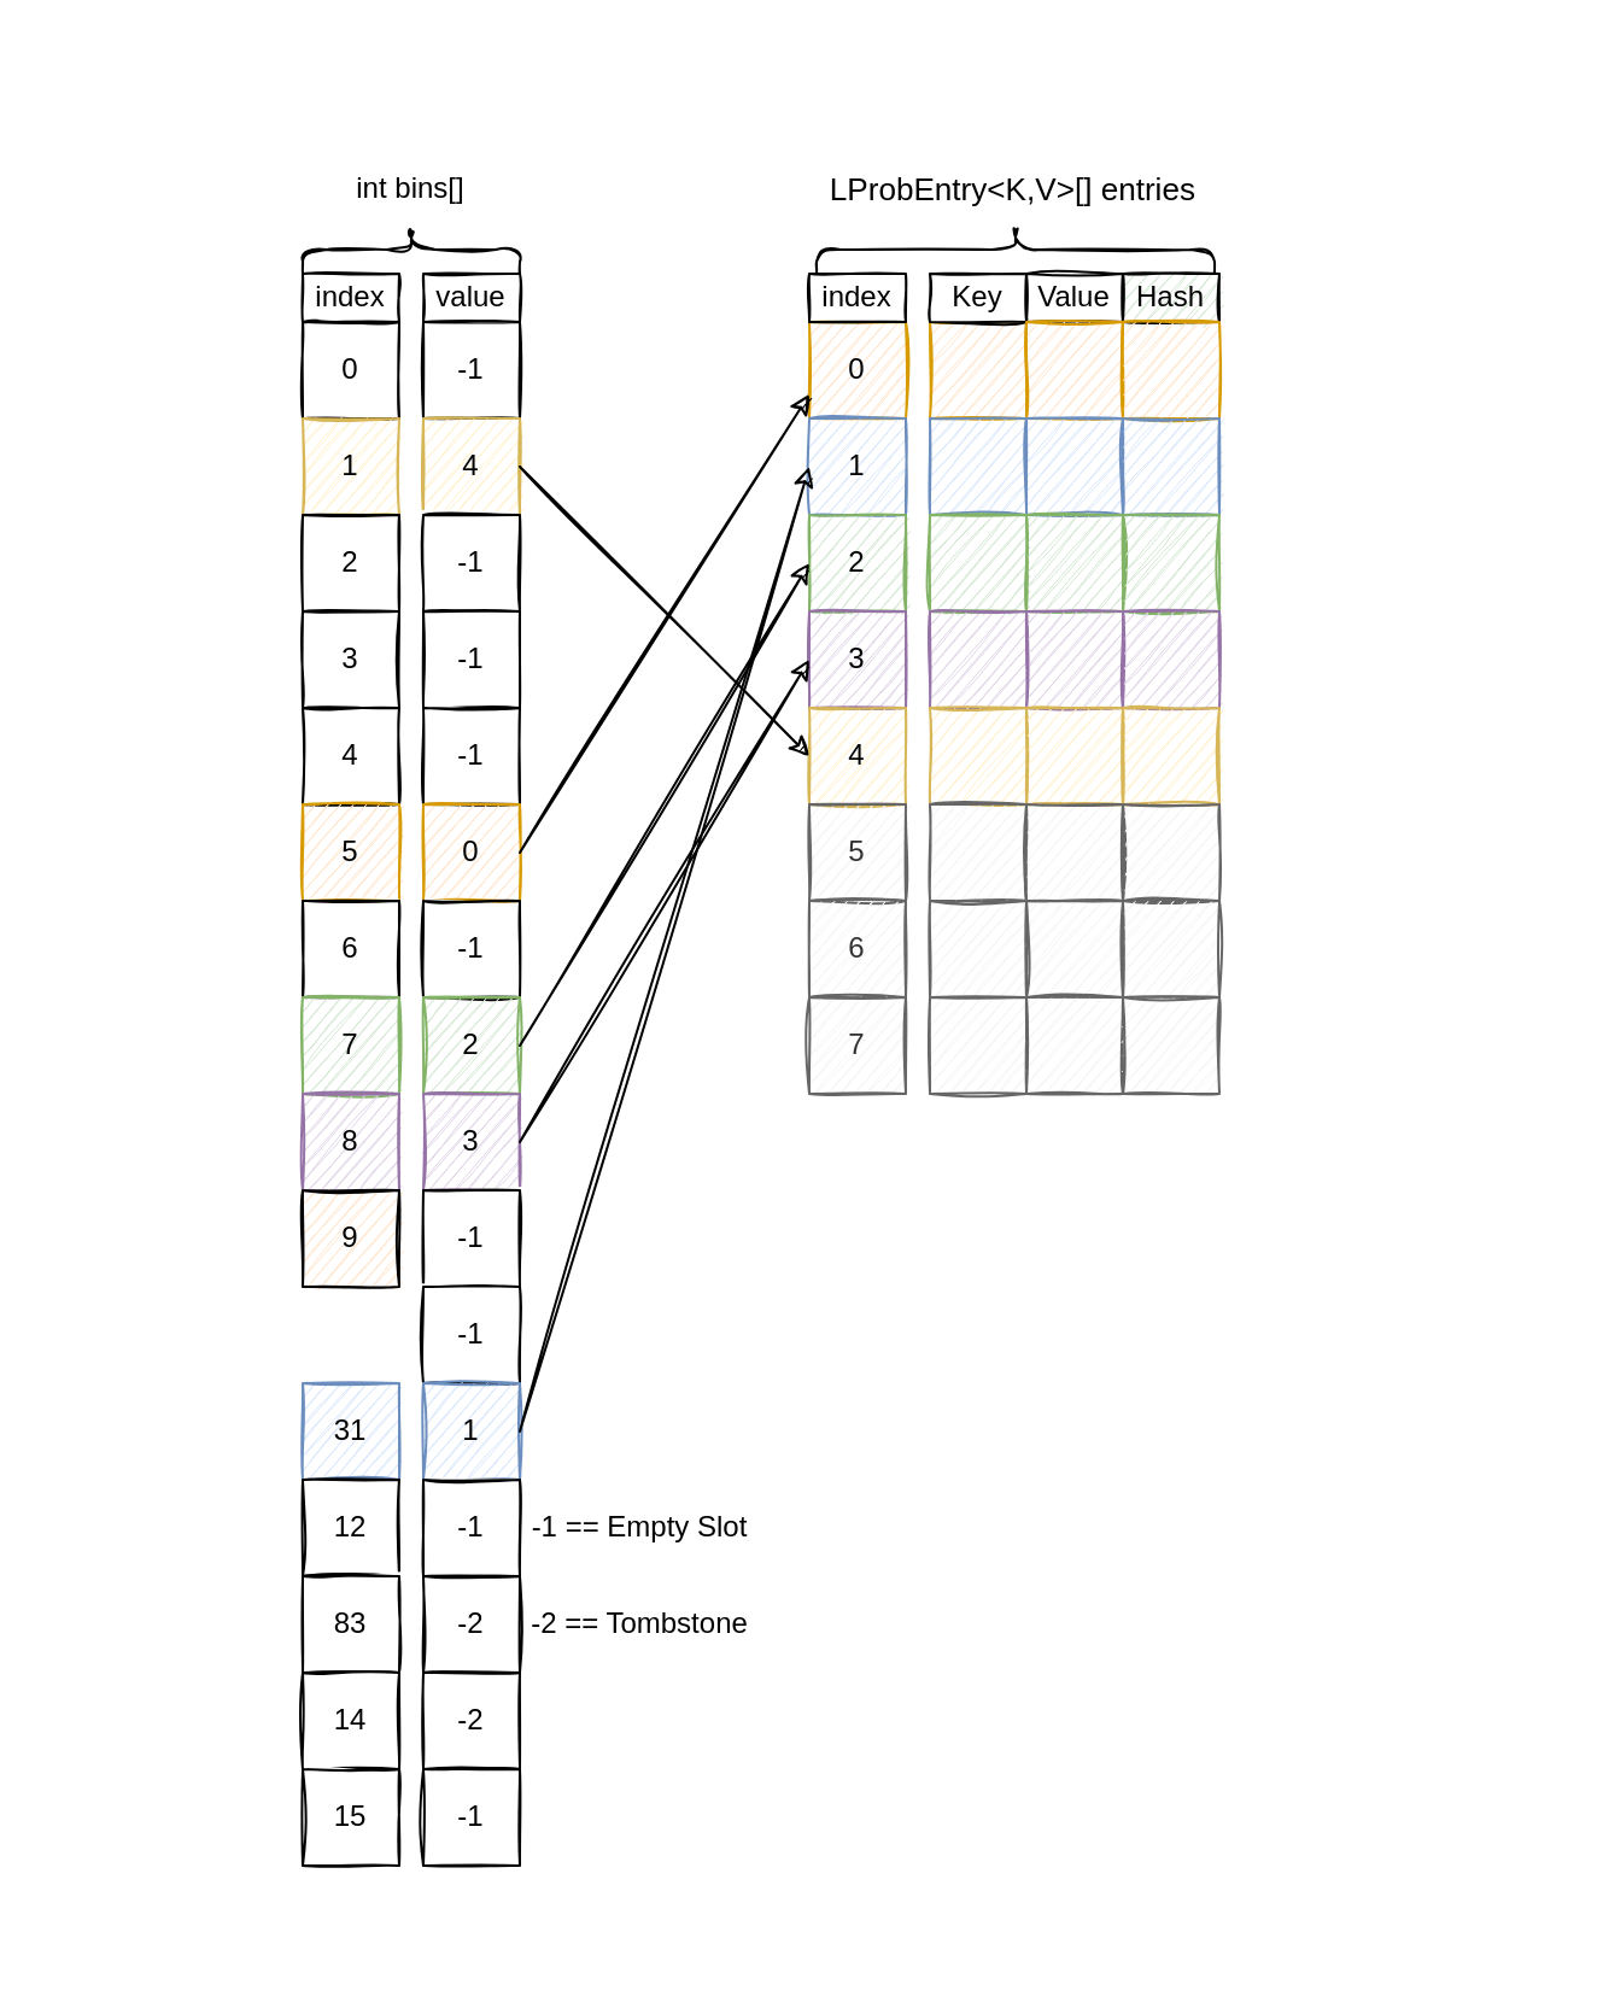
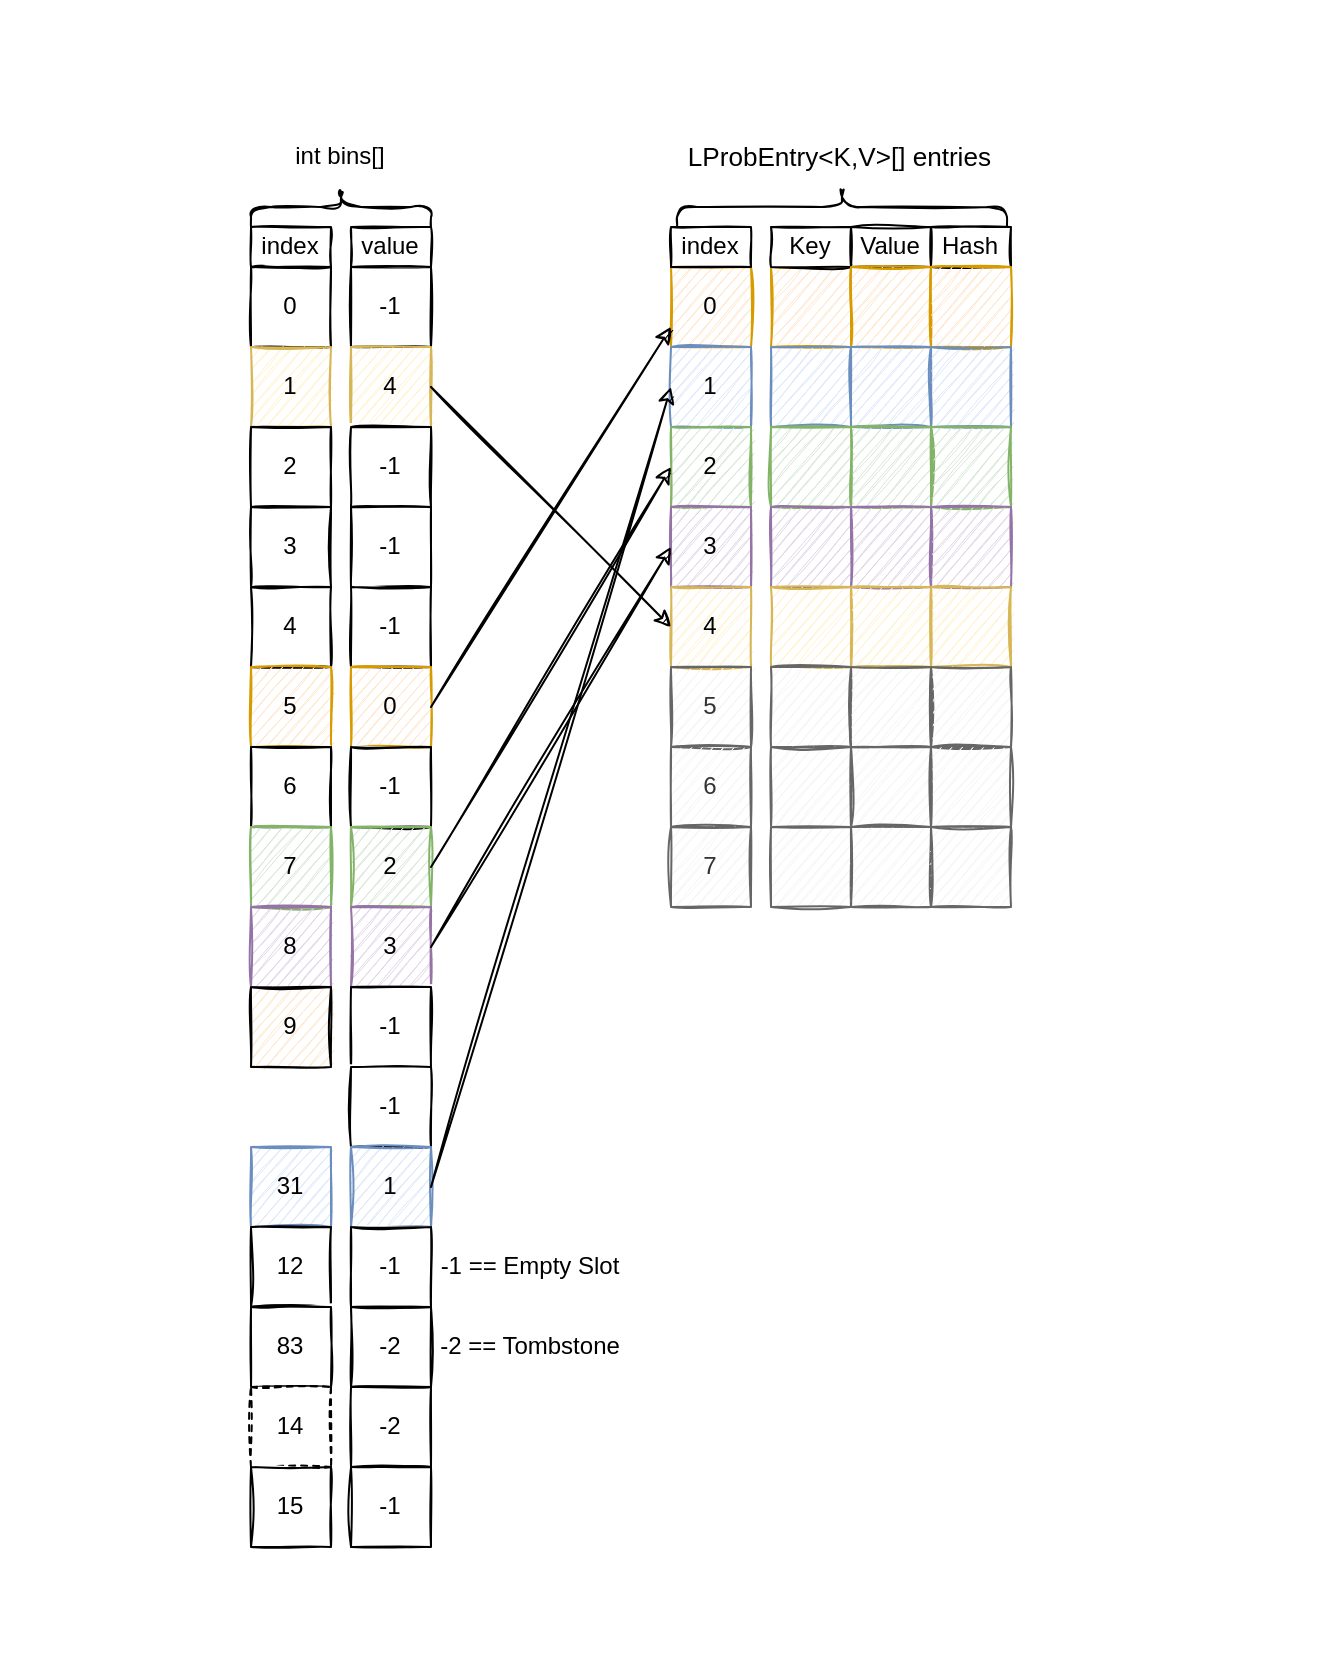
- <mxCell id="35" value="Hash" style="rounded=0;whiteSpace=wrap;html=1;sketch=1;fillColor=#d5e8d4;" vertex="1" parent="1"><mxGeometry x="465" y="113" width="40" height="20" as="geometry" /></mxCell>
+ <mxCell id="35" value="Hash" style="rounded=0;whiteSpace=wrap;html=1;sketch=1;" vertex="1" parent="1"><mxGeometry x="465" y="113" width="40" height="20" as="geometry" /></mxCell>
- <mxCell id="15" value="14" style="rounded=0;whiteSpace=wrap;html=1;sketch=1;" vertex="1" parent="1"><mxGeometry x="125" y="693" width="40" height="40" as="geometry" /></mxCell>
+ <mxCell id="15" value="14" style="rounded=0;whiteSpace=wrap;html=1;sketch=1;dashed=1;" vertex="1" parent="1"><mxGeometry x="125" y="693" width="40" height="40" as="geometry" /></mxCell>
